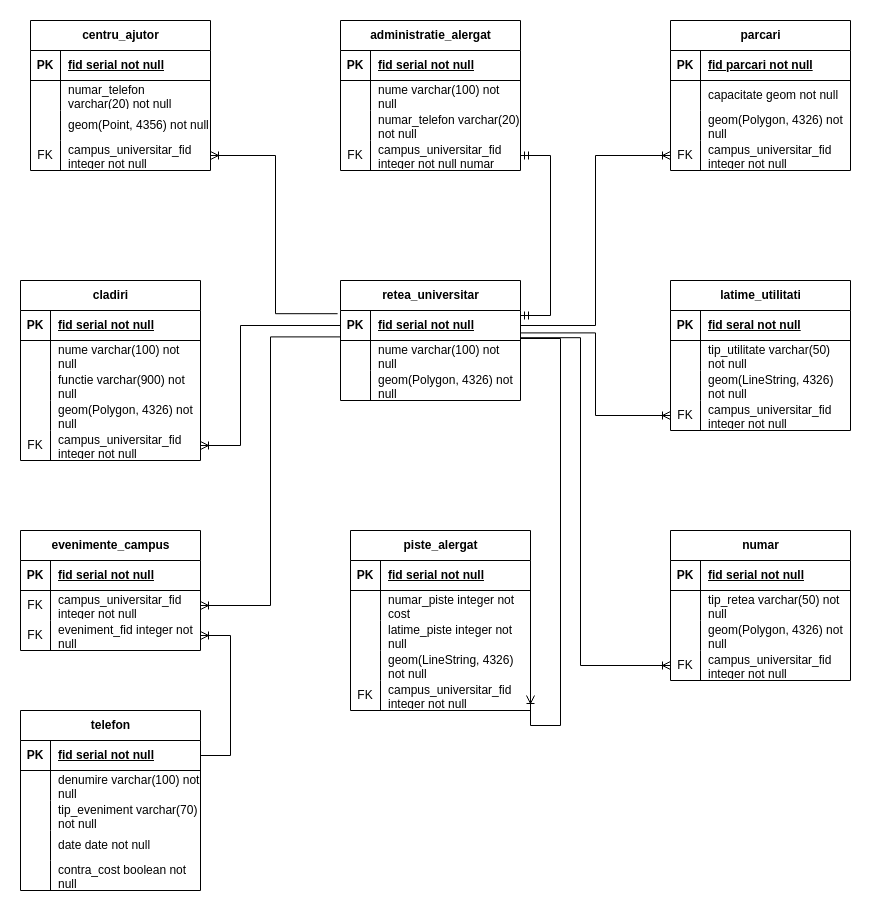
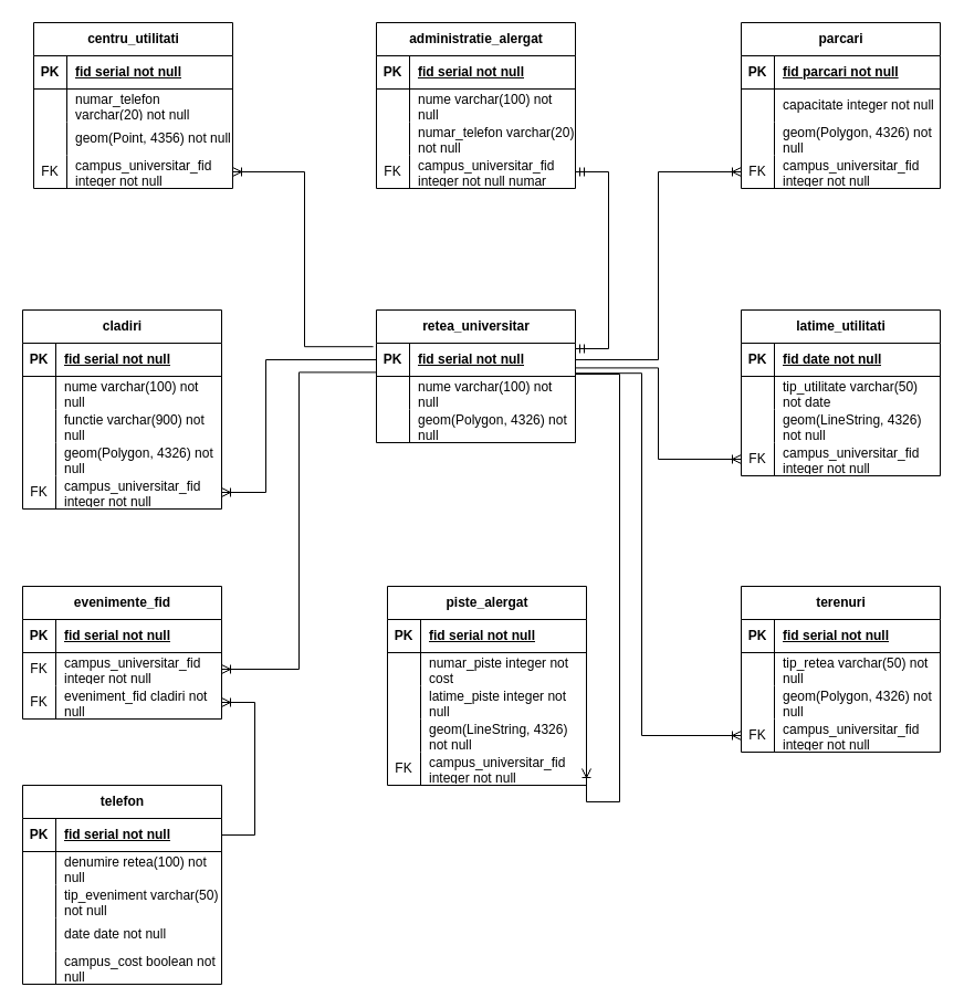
- <mxCell id="25" value="centru_ajutor" style="shape=table;startSize=30;container=1;collapsible=1;childLayout=tableLayout;fixedRows=1;rowLines=0;fontStyle=1;align=center;resizeLast=1;html=1;" parent="1" vertex="1"><mxGeometry x="30" y="20" width="180" height="150" as="geometry" /></mxCell>
+ <mxCell id="25" value="centru_utilitati" style="shape=table;startSize=30;container=1;collapsible=1;childLayout=tableLayout;fixedRows=1;rowLines=0;fontStyle=1;align=center;resizeLast=1;html=1;" parent="1" vertex="1"><mxGeometry x="30" y="20" width="180" height="150" as="geometry" /></mxCell>
- <mxCell id="46" value="capacitate geom not null" style="shape=partialRectangle;connectable=0;fillColor=none;top=0;left=0;bottom=0;right=0;align=left;spacingLeft=6;overflow=hidden;whiteSpace=wrap;html=1;" parent="44" vertex="1"><mxGeometry x="30" width="150" height="30" as="geometry"><mxRectangle width="150" height="30" as="alternateBounds" /></mxGeometry></mxCell>
+ <mxCell id="46" value="capacitate integer not null" style="shape=partialRectangle;connectable=0;fillColor=none;top=0;left=0;bottom=0;right=0;align=left;spacingLeft=6;overflow=hidden;whiteSpace=wrap;html=1;" parent="44" vertex="1"><mxGeometry x="30" width="150" height="30" as="geometry"><mxRectangle width="150" height="30" as="alternateBounds" /></mxGeometry></mxCell>
- <mxCell id="57" value="fid seral not null" style="shape=partialRectangle;connectable=0;fillColor=none;top=0;left=0;bottom=0;right=0;align=left;spacingLeft=6;fontStyle=5;overflow=hidden;whiteSpace=wrap;html=1;" parent="55" vertex="1"><mxGeometry x="30" width="150" height="30" as="geometry"><mxRectangle width="150" height="30" as="alternateBounds" /></mxGeometry></mxCell>
+ <mxCell id="57" value="fid date not null" style="shape=partialRectangle;connectable=0;fillColor=none;top=0;left=0;bottom=0;right=0;align=left;spacingLeft=6;fontStyle=5;overflow=hidden;whiteSpace=wrap;html=1;" parent="55" vertex="1"><mxGeometry x="30" width="150" height="30" as="geometry"><mxRectangle width="150" height="30" as="alternateBounds" /></mxGeometry></mxCell>
- <mxCell id="60" value="tip_utilitate varchar(50) not null" style="shape=partialRectangle;connectable=0;fillColor=none;top=0;left=0;bottom=0;right=0;align=left;spacingLeft=6;overflow=hidden;whiteSpace=wrap;html=1;" parent="58" vertex="1"><mxGeometry x="30" width="150" height="30" as="geometry"><mxRectangle width="150" height="30" as="alternateBounds" /></mxGeometry></mxCell>
+ <mxCell id="60" value="tip_utilitate varchar(50) not date" style="shape=partialRectangle;connectable=0;fillColor=none;top=0;left=0;bottom=0;right=0;align=left;spacingLeft=6;overflow=hidden;whiteSpace=wrap;html=1;" parent="58" vertex="1"><mxGeometry x="30" width="150" height="30" as="geometry"><mxRectangle width="150" height="30" as="alternateBounds" /></mxGeometry></mxCell>
- <mxCell id="116" value="evenimente_campus" style="shape=table;startSize=30;container=1;collapsible=1;childLayout=tableLayout;fixedRows=1;rowLines=0;fontStyle=1;align=center;resizeLast=1;html=1;" parent="1" vertex="1"><mxGeometry x="20" y="530" width="180" height="120" as="geometry" /></mxCell>
+ <mxCell id="116" value="evenimente_fid" style="shape=table;startSize=30;container=1;collapsible=1;childLayout=tableLayout;fixedRows=1;rowLines=0;fontStyle=1;align=center;resizeLast=1;html=1;" parent="1" vertex="1"><mxGeometry x="20" y="530" width="180" height="120" as="geometry" /></mxCell>
- <mxCell id="68" value="numar" style="shape=table;startSize=30;container=1;collapsible=1;childLayout=tableLayout;fixedRows=1;rowLines=0;fontStyle=1;align=center;resizeLast=1;html=1;" parent="1" vertex="1"><mxGeometry x="670" y="530" width="180" height="150" as="geometry" /></mxCell>
+ <mxCell id="68" value="terenuri" style="shape=table;startSize=30;container=1;collapsible=1;childLayout=tableLayout;fixedRows=1;rowLines=0;fontStyle=1;align=center;resizeLast=1;html=1;" parent="1" vertex="1"><mxGeometry x="670" y="530" width="180" height="150" as="geometry" /></mxCell>
- <mxCell id="125" value="eveniment_fid integer not null" style="shape=partialRectangle;connectable=0;fillColor=none;top=0;left=0;bottom=0;right=0;align=left;spacingLeft=6;overflow=hidden;whiteSpace=wrap;html=1;" parent="123" vertex="1"><mxGeometry x="30" width="150" height="30" as="geometry"><mxRectangle width="150" height="30" as="alternateBounds" /></mxGeometry></mxCell>
+ <mxCell id="125" value="eveniment_fid cladiri not null" style="shape=partialRectangle;connectable=0;fillColor=none;top=0;left=0;bottom=0;right=0;align=left;spacingLeft=6;overflow=hidden;whiteSpace=wrap;html=1;" parent="123" vertex="1"><mxGeometry x="30" width="150" height="30" as="geometry"><mxRectangle width="150" height="30" as="alternateBounds" /></mxGeometry></mxCell>
- <mxCell id="133" value="denumire varchar(100) not null" style="shape=partialRectangle;connectable=0;fillColor=none;top=0;left=0;bottom=0;right=0;align=left;spacingLeft=6;overflow=hidden;whiteSpace=wrap;html=1;" parent="131" vertex="1"><mxGeometry x="30" width="150" height="30" as="geometry"><mxRectangle width="150" height="30" as="alternateBounds" /></mxGeometry></mxCell>
+ <mxCell id="133" value="denumire retea(100) not null" style="shape=partialRectangle;connectable=0;fillColor=none;top=0;left=0;bottom=0;right=0;align=left;spacingLeft=6;overflow=hidden;whiteSpace=wrap;html=1;" parent="131" vertex="1"><mxGeometry x="30" width="150" height="30" as="geometry"><mxRectangle width="150" height="30" as="alternateBounds" /></mxGeometry></mxCell>
- <mxCell id="136" value="tip_eveniment varchar(70) not null" style="shape=partialRectangle;connectable=0;fillColor=none;top=0;left=0;bottom=0;right=0;align=left;spacingLeft=6;overflow=hidden;whiteSpace=wrap;html=1;" parent="134" vertex="1"><mxGeometry x="30" width="150" height="30" as="geometry"><mxRectangle width="150" height="30" as="alternateBounds" /></mxGeometry></mxCell>
+ <mxCell id="136" value="tip_eveniment varchar(50) not null" style="shape=partialRectangle;connectable=0;fillColor=none;top=0;left=0;bottom=0;right=0;align=left;spacingLeft=6;overflow=hidden;whiteSpace=wrap;html=1;" parent="134" vertex="1"><mxGeometry x="30" width="150" height="30" as="geometry"><mxRectangle width="150" height="30" as="alternateBounds" /></mxGeometry></mxCell>
- <mxCell id="142" value="contra_cost boolean not null" style="shape=partialRectangle;connectable=0;fillColor=none;top=0;left=0;bottom=0;right=0;align=left;spacingLeft=6;overflow=hidden;whiteSpace=wrap;html=1;" parent="140" vertex="1"><mxGeometry x="30" width="150" height="30" as="geometry"><mxRectangle width="150" height="30" as="alternateBounds" /></mxGeometry></mxCell>
+ <mxCell id="142" value="campus_cost boolean not null" style="shape=partialRectangle;connectable=0;fillColor=none;top=0;left=0;bottom=0;right=0;align=left;spacingLeft=6;overflow=hidden;whiteSpace=wrap;html=1;" parent="140" vertex="1"><mxGeometry x="30" width="150" height="30" as="geometry"><mxRectangle width="150" height="30" as="alternateBounds" /></mxGeometry></mxCell>
